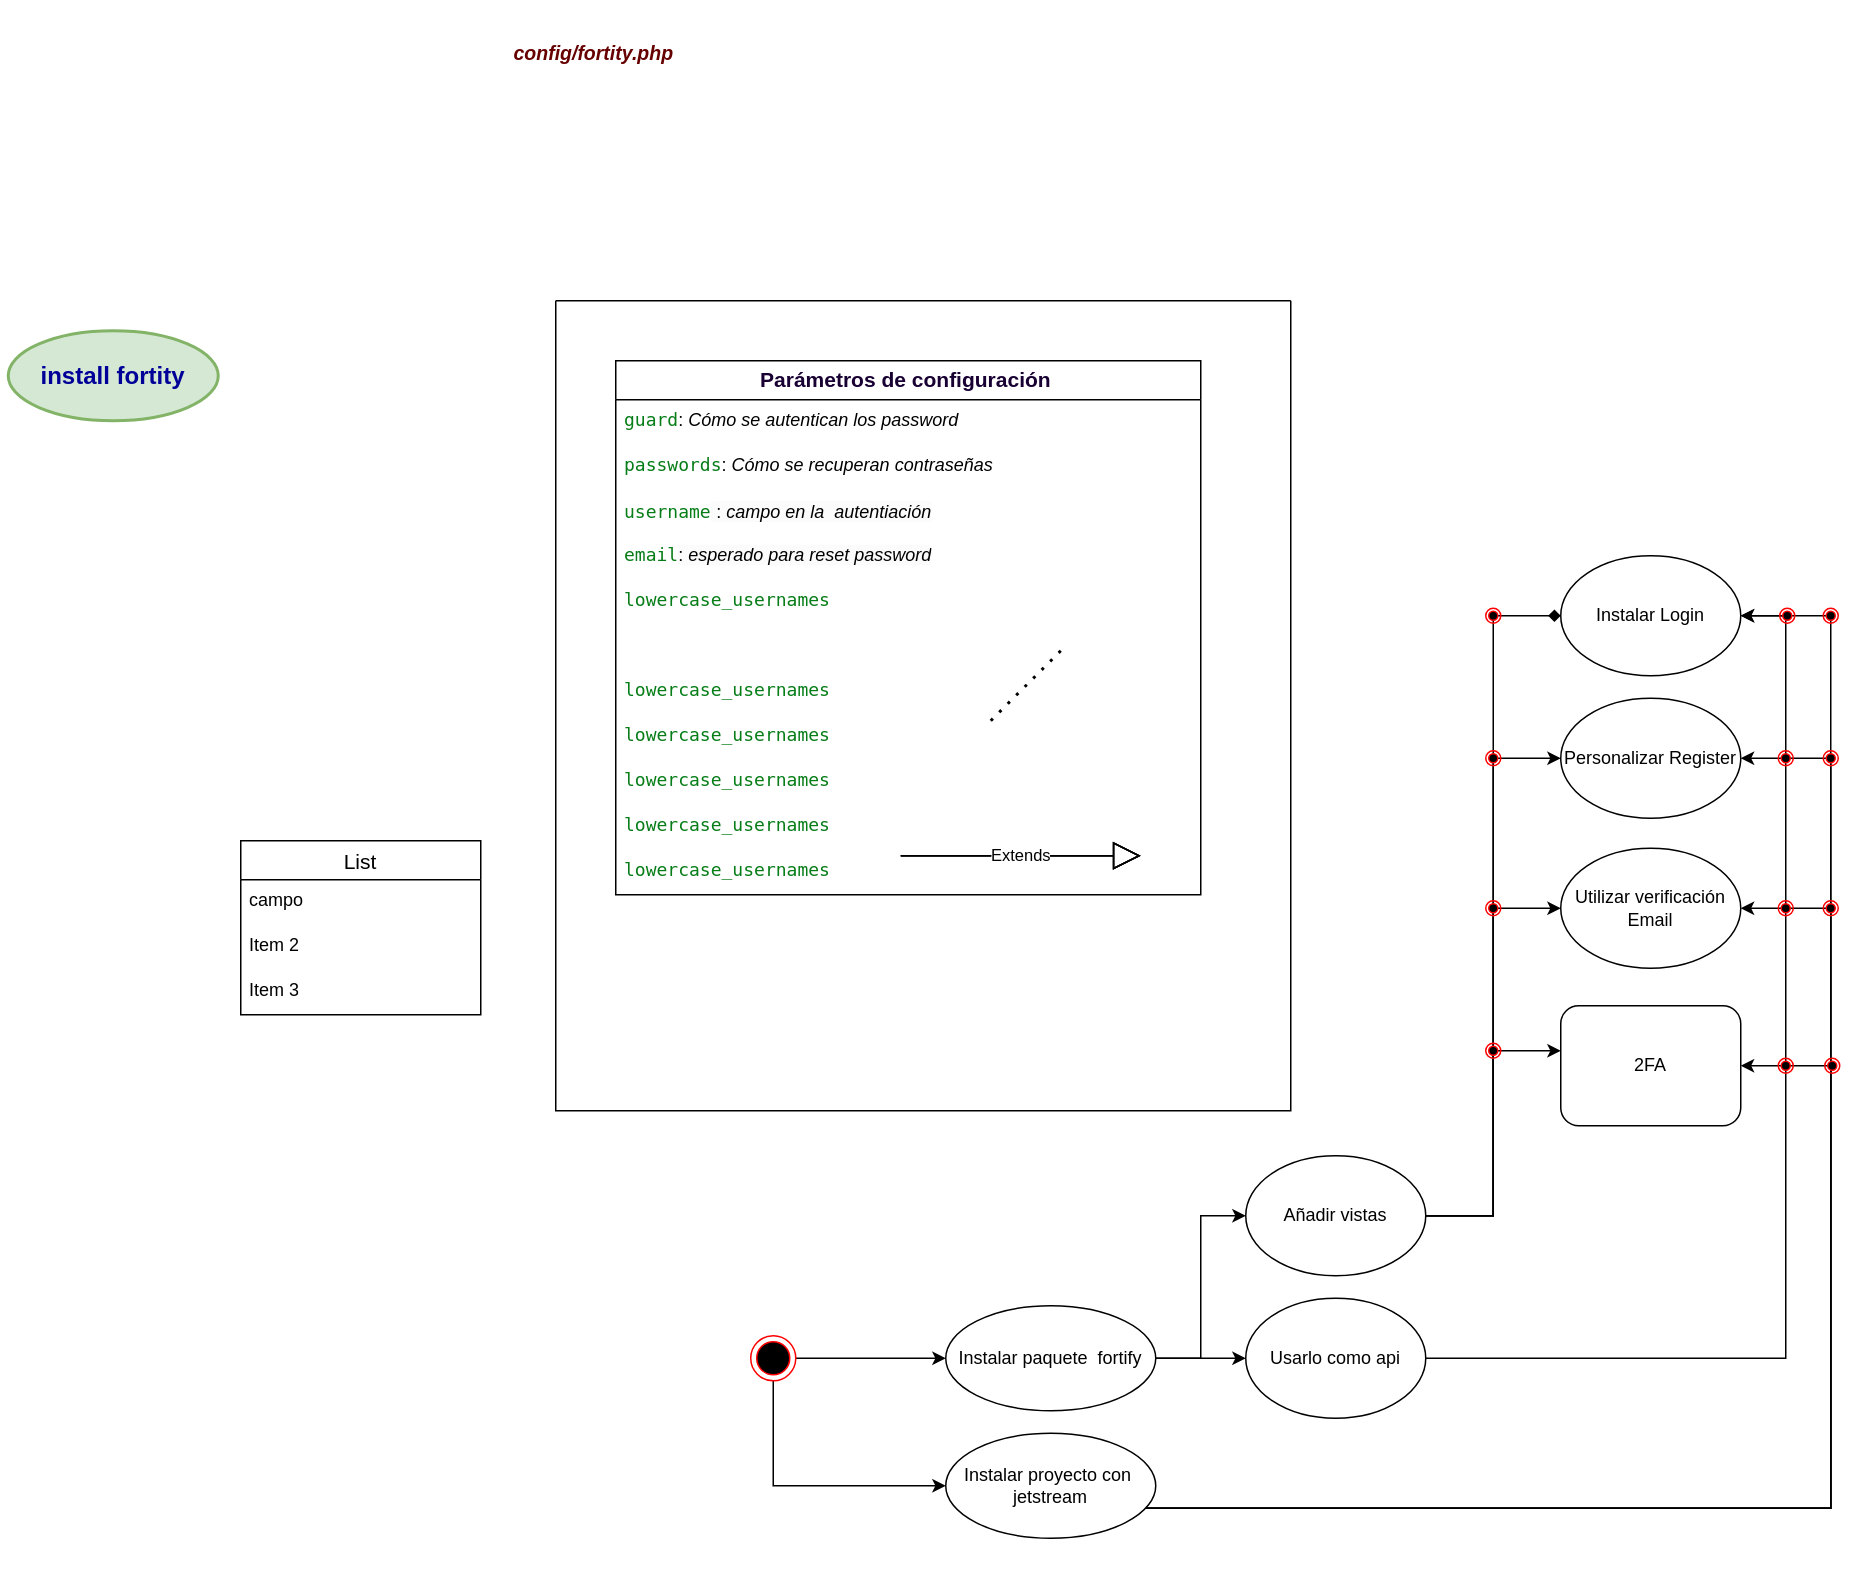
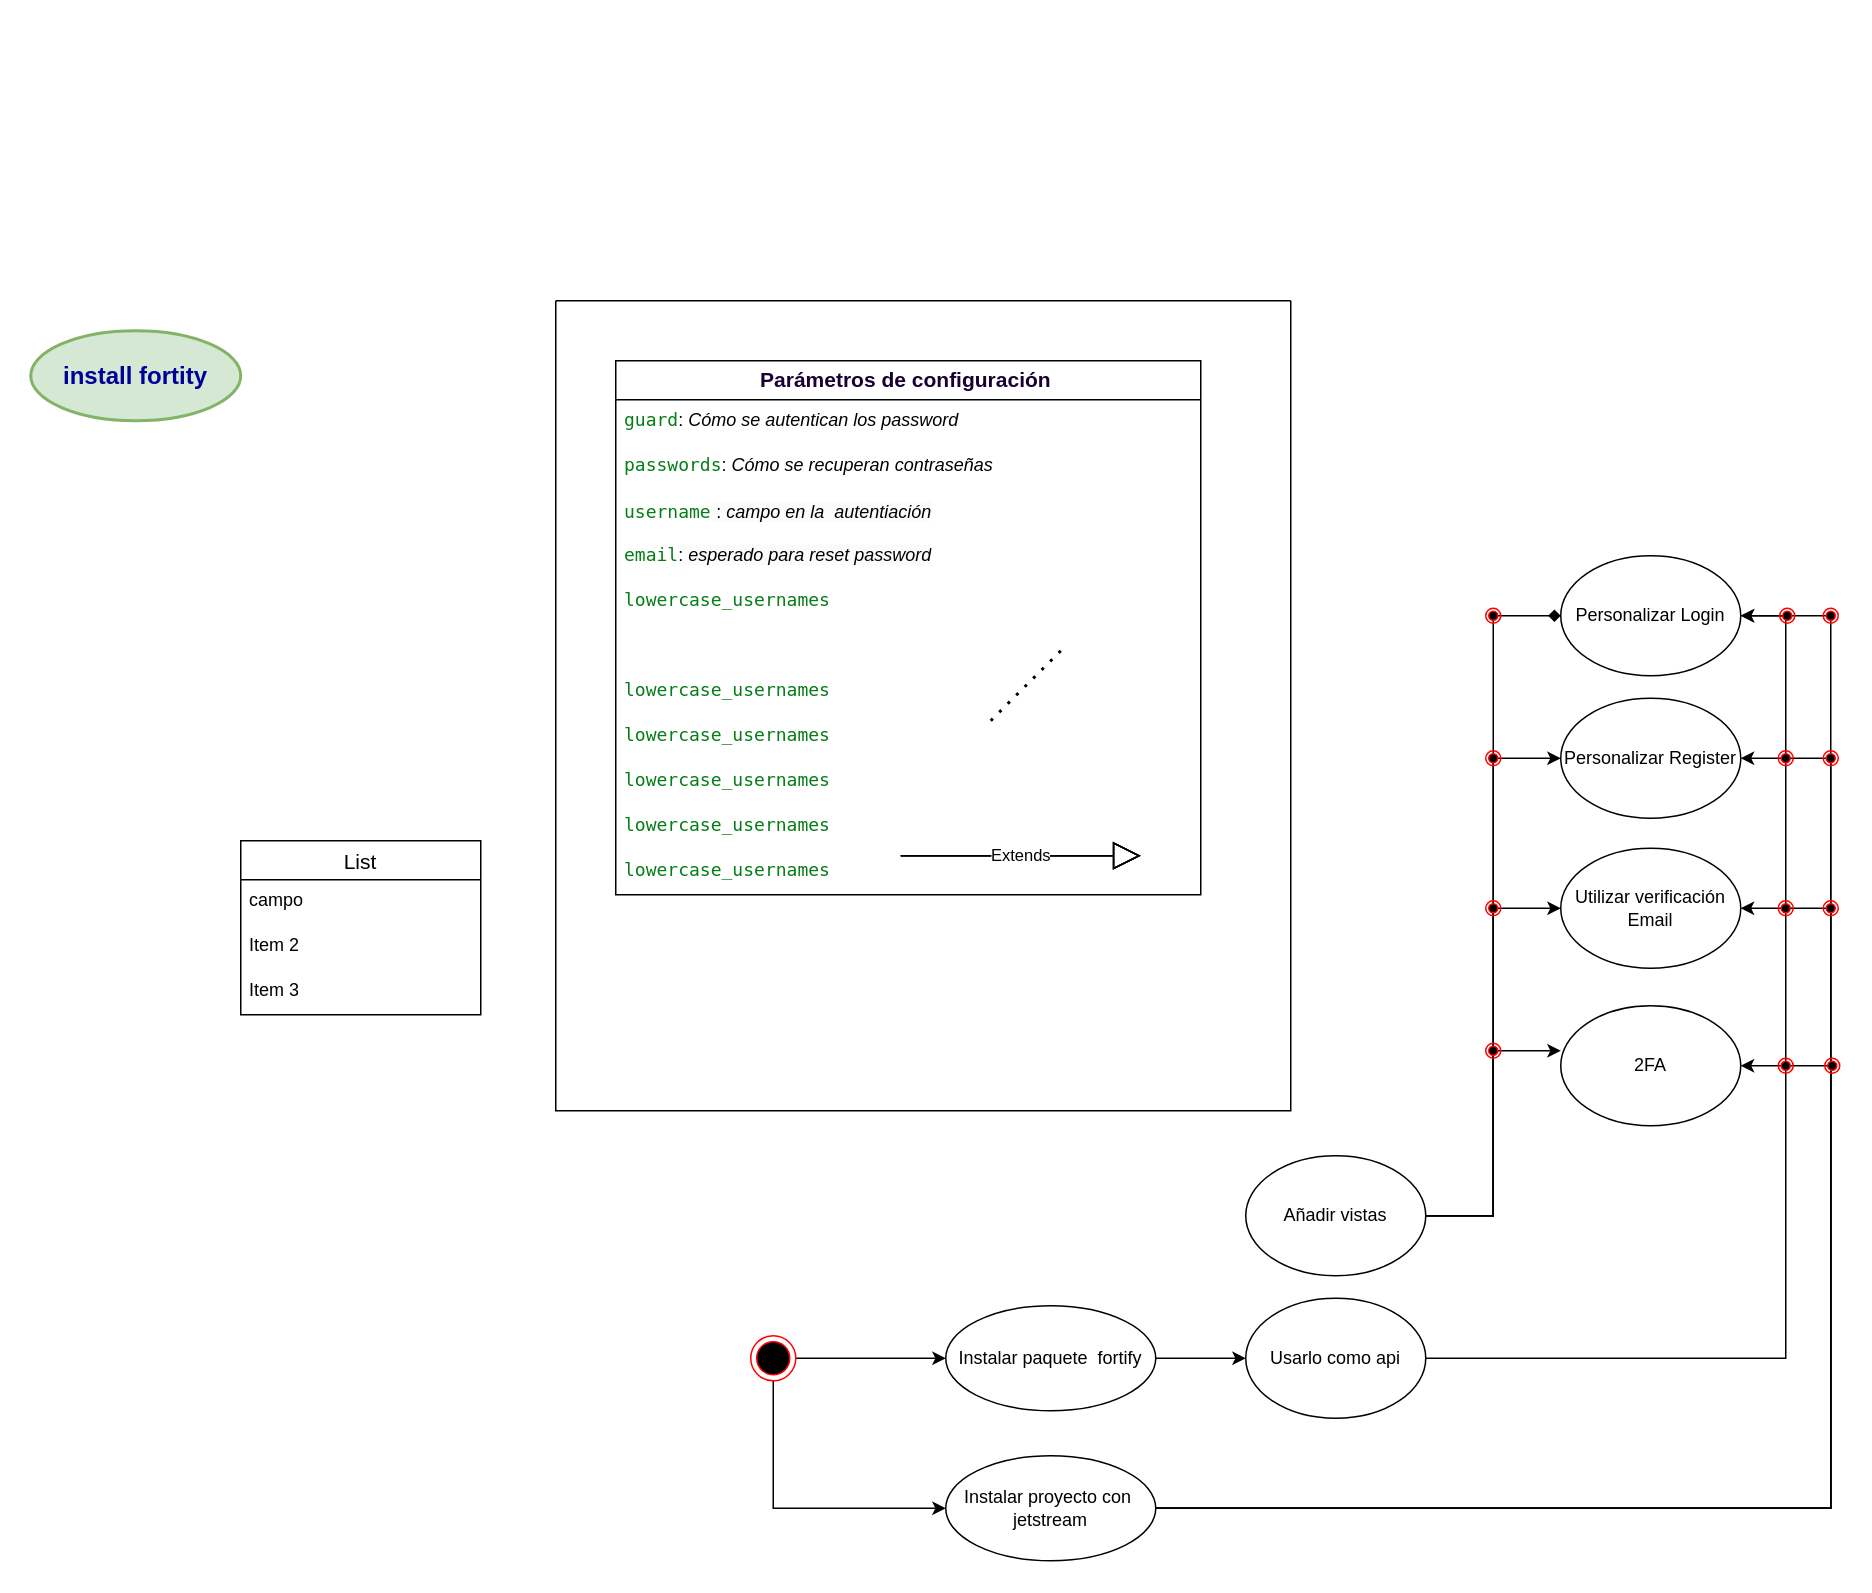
- <mxCell id="3" value="&lt;b style=&quot;font-size: 13px;&quot;&gt;&lt;i style=&quot;font-size: 13px;&quot;&gt;config/fortity.php&lt;/i&gt;&lt;/b&gt;" style="text;html=1;align=center;verticalAlign=middle;resizable=0;points=[];autosize=1;strokeColor=none;fillColor=none;fontSize=13;fontColor=#660000;" parent="1" vertex="1"><mxGeometry x="330" width="130" height="30" as="geometry" y="20" /></mxCell>
- <mxCell id="2" value="install fortity" style="strokeWidth=2;html=1;shape=mxgraph.flowchart.start_1;whiteSpace=wrap;fillColor=#d5e8d4;strokeColor=#82b366;fontStyle=1;fontSize=16;fontColor=#000099;" parent="1" vertex="1"><mxGeometry x="5" y="220" width="140" height="60" as="geometry" /></mxCell>
+ <mxCell id="2" value="install fortity" style="strokeWidth=2;html=1;shape=mxgraph.flowchart.start_1;whiteSpace=wrap;fillColor=#d5e8d4;strokeColor=#82b366;fontStyle=1;fontSize=16;fontColor=#000099;" parent="1" vertex="1"><mxGeometry x="20" y="220" width="140" height="60" as="geometry" /></mxCell>
- <mxCell id="42" value="Instalar Login" style="ellipse;whiteSpace=wrap;html=1;" vertex="1" parent="1"><mxGeometry x="1040" y="370" width="120" height="80" as="geometry" /></mxCell>
+ <mxCell id="42" value="Personalizar Login" style="ellipse;whiteSpace=wrap;html=1;" vertex="1" parent="1"><mxGeometry x="1040" y="370" width="120" height="80" as="geometry" /></mxCell>
- <mxCell id="45" value="2FA" style="whiteSpace=wrap;html=1;rounded=1;" vertex="1" parent="1"><mxGeometry x="1040" y="670" width="120" height="80" as="geometry" /></mxCell>
+ <mxCell id="45" value="2FA" style="ellipse;whiteSpace=wrap;html=1;" vertex="1" parent="1"><mxGeometry x="1040" y="670" width="120" height="80" as="geometry" /></mxCell>
- <mxCell id="25" style="edgeStyle=orthogonalEdgeStyle;rounded=0;orthogonalLoop=1;jettySize=auto;html=1;entryX=0;entryY=0.5;entryDx=0;entryDy=0;" edge="1" parent="1" source="27" target="39"><mxGeometry relative="1" as="geometry" /></mxCell>
- <mxCell id="32" value="Instalar proyecto con&amp;nbsp; jetstream" style="ellipse;whiteSpace=wrap;html=1;" parent="1" vertex="1"><mxGeometry x="630" y="955" width="140" height="70" as="geometry" /></mxCell>
+ <mxCell id="32" value="Instalar proyecto con&amp;nbsp; jetstream" style="ellipse;whiteSpace=wrap;html=1;" parent="1" vertex="1"><mxGeometry x="630" y="970" width="140" height="70" as="geometry" /></mxCell>
